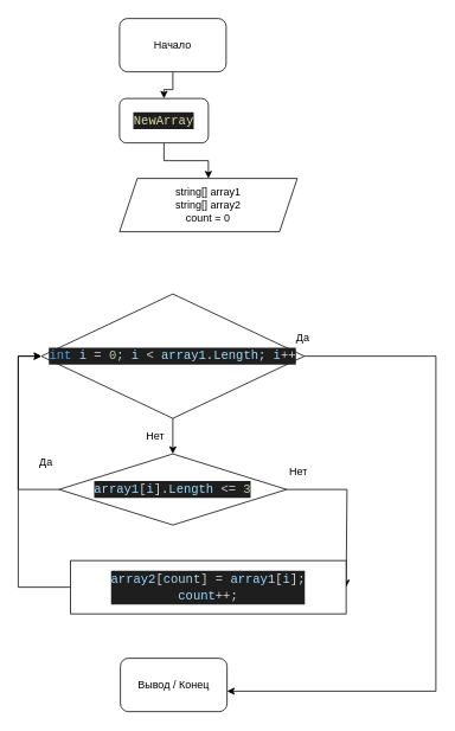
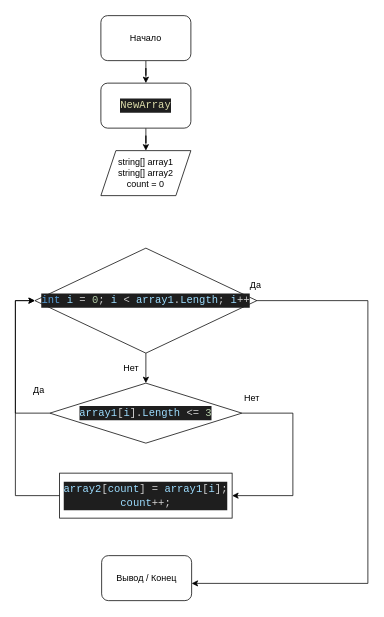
- <mxCell id="6" value="&lt;div style=&quot;color: rgb(212, 212, 212); background-color: rgb(30, 30, 30); font-family: Consolas, &amp;quot;Courier New&amp;quot;, monospace; font-size: 14px; line-height: 19px;&quot;&gt;&lt;span style=&quot;color: #dcdcaa;&quot;&gt;NewArray&lt;/span&gt;&lt;/div&gt;" style="rounded=1;whiteSpace=wrap;html=1;" vertex="1" parent="1"><mxGeometry x="134" y="110" width="100" height="50" as="geometry" /></mxCell>
+ <mxCell id="6" value="&lt;div style=&quot;color: rgb(212, 212, 212); background-color: rgb(30, 30, 30); font-family: Consolas, &amp;quot;Courier New&amp;quot;, monospace; font-size: 14px; line-height: 19px;&quot;&gt;&lt;span style=&quot;color: #dcdcaa;&quot;&gt;NewArray&lt;/span&gt;&lt;/div&gt;" style="rounded=1;whiteSpace=wrap;html=1;" vertex="1" parent="1"><mxGeometry x="134" y="110" width="120" height="60" as="geometry" /></mxCell>
- <mxCell id="7" value="string[] array1&lt;br&gt;string[] array2&lt;br&gt;count = 0" style="shape=parallelogram;perimeter=parallelogramPerimeter;whiteSpace=wrap;html=1;fixedSize=1;" vertex="1" parent="1"><mxGeometry x="134" y="200" width="200" height="60" as="geometry" /></mxCell>
+ <mxCell id="7" value="string[] array1&lt;br&gt;string[] array2&lt;br&gt;count = 0" style="shape=parallelogram;perimeter=parallelogramPerimeter;whiteSpace=wrap;html=1;fixedSize=1;" vertex="1" parent="1"><mxGeometry x="134" y="200" width="120" height="60" as="geometry" /></mxCell>
- <mxCell id="15" value="&lt;div style=&quot;color: rgb(212, 212, 212); background-color: rgb(30, 30, 30); font-family: Consolas, &amp;quot;Courier New&amp;quot;, monospace; font-size: 14px; line-height: 19px;&quot;&gt;&lt;div&gt;&lt;span style=&quot;color: #9cdcfe;&quot;&gt;array2&lt;/span&gt;[&lt;span style=&quot;color: #9cdcfe;&quot;&gt;count&lt;/span&gt;] = &lt;span style=&quot;color: #9cdcfe;&quot;&gt;array1&lt;/span&gt;[&lt;span style=&quot;color: #9cdcfe;&quot;&gt;i&lt;/span&gt;];&lt;/div&gt;&lt;div&gt;&lt;span style=&quot;color: #9cdcfe;&quot;&gt;count&lt;/span&gt;++;&lt;/div&gt;&lt;/div&gt;" style="rounded=0;whiteSpace=wrap;html=1;labelBackgroundColor=#;" vertex="1" parent="1"><mxGeometry x="79" y="630" width="310" height="60" as="geometry" /></mxCell>
+ <mxCell id="15" value="&lt;div style=&quot;color: rgb(212, 212, 212); background-color: rgb(30, 30, 30); font-family: Consolas, &amp;quot;Courier New&amp;quot;, monospace; font-size: 14px; line-height: 19px;&quot;&gt;&lt;div&gt;&lt;span style=&quot;color: #9cdcfe;&quot;&gt;array2&lt;/span&gt;[&lt;span style=&quot;color: #9cdcfe;&quot;&gt;count&lt;/span&gt;] = &lt;span style=&quot;color: #9cdcfe;&quot;&gt;array1&lt;/span&gt;[&lt;span style=&quot;color: #9cdcfe;&quot;&gt;i&lt;/span&gt;];&lt;/div&gt;&lt;div&gt;&lt;span style=&quot;color: #9cdcfe;&quot;&gt;count&lt;/span&gt;++;&lt;/div&gt;&lt;/div&gt;" style="rounded=0;whiteSpace=wrap;html=1;labelBackgroundColor=#;" vertex="1" parent="1"><mxGeometry x="79" y="630" width="230" height="60" as="geometry" /></mxCell>
